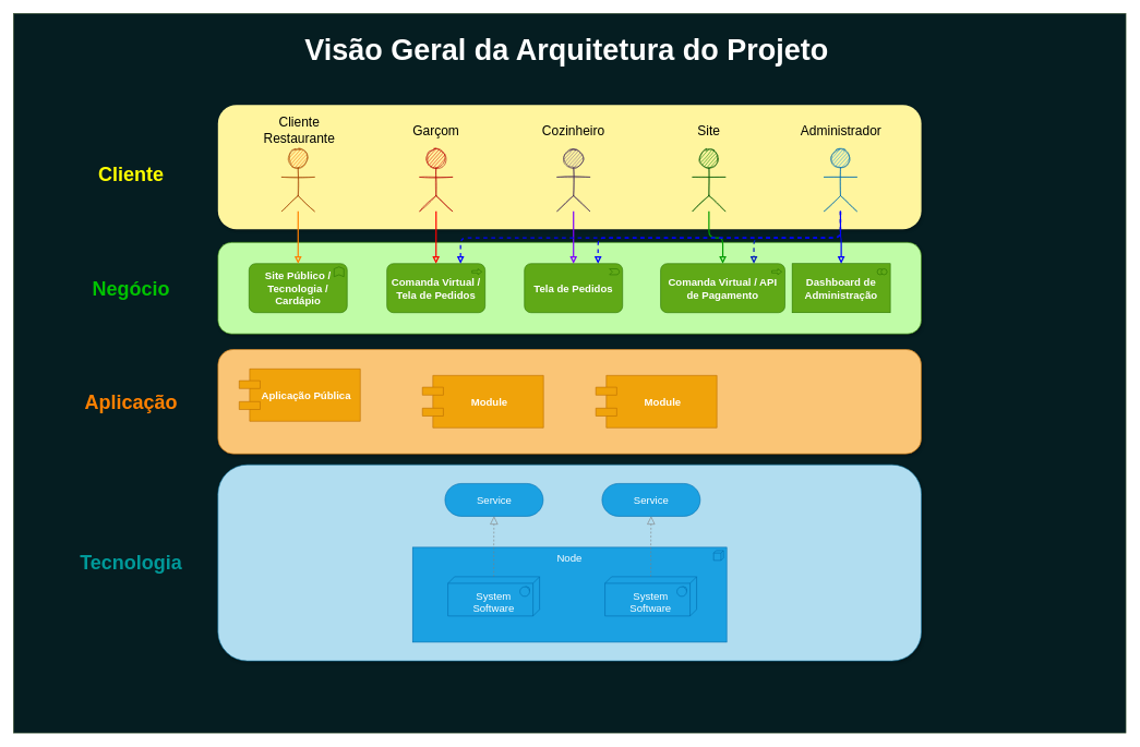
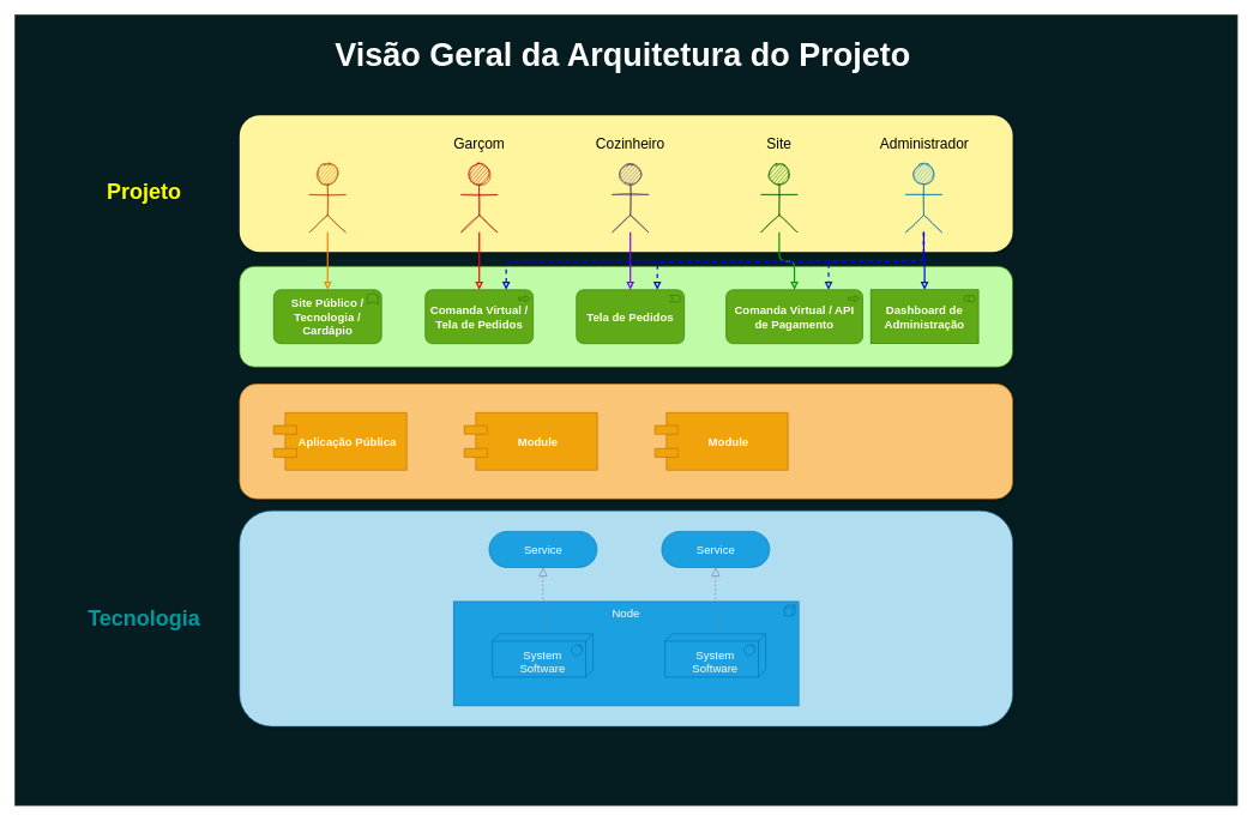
- <mxCell id="41" value="Cliente Restaurante" style="text;strokeColor=none;fillColor=none;align=center;verticalAlign=middle;whiteSpace=wrap;rounded=0;shadow=1;glass=0;labelBackgroundColor=none;comic=0;sketch=0;fontSize=20;spacing=0;spacingBottom=0;html=1;" vertex="1" parent="39"><mxGeometry width="153.75" height="60" as="geometry" /></mxCell>
- <mxCell id="26" value="&lt;div style=&quot;font-size: 30px;&quot;&gt;Cliente&lt;/div&gt;" style="text;html=1;strokeColor=none;fillColor=none;align=center;verticalAlign=middle;whiteSpace=wrap;fontSize=30;fontStyle=1;fontColor=#FFFF00;movable=0;resizable=0;rotatable=0;deletable=0;editable=0;connectable=0;" vertex="1" parent="1"><mxGeometry x="80" y="255" width="240" height="20" as="geometry" /></mxCell>
+ <mxCell id="26" value="&lt;div style=&quot;font-size: 30px;&quot;&gt;Projeto&lt;/div&gt;" style="text;html=1;strokeColor=none;fillColor=none;align=center;verticalAlign=middle;whiteSpace=wrap;fontSize=30;fontStyle=1;fontColor=#FFFF00;movable=0;resizable=0;rotatable=0;deletable=0;editable=0;connectable=0;" vertex="1" parent="1"><mxGeometry x="80" y="255" width="240" height="20" as="geometry" /></mxCell>
- <mxCell id="23" value="Negócio" style="text;html=1;strokeColor=none;fillColor=none;align=center;verticalAlign=middle;whiteSpace=wrap;fontSize=30;fontStyle=1;labelBackgroundColor=none;fontColor=#00C200;labelBorderColor=none;movable=0;resizable=0;rotatable=0;deletable=0;editable=0;connectable=0;" parent="1" vertex="1"><mxGeometry x="80" y="430" width="240" height="20" as="geometry" /></mxCell>
- <mxCell id="14" value="Aplicação Pública" style="shape=component;align=center;fillColor=#f0a30a;fontSize=16;strokeColor=#BD7000;fontColor=#ffffff;spacingLeft=20;fontStyle=1" parent="1" vertex="1"><mxGeometry x="365" y="563.5" width="185" height="80" as="geometry" /></mxCell>
+ <mxCell id="14" value="Aplicação Pública" style="shape=component;align=center;fillColor=#f0a30a;fontSize=16;strokeColor=#BD7000;fontColor=#ffffff;spacingLeft=20;fontStyle=1" parent="1" vertex="1"><mxGeometry x="380" y="573.5" width="185" height="80" as="geometry" /></mxCell>
- <mxCell id="22" value="Aplicação" style="text;html=1;strokeColor=none;fillColor=none;align=center;verticalAlign=middle;whiteSpace=wrap;fontSize=30;fontStyle=1;fontColor=#FF8000;movable=0;resizable=0;rotatable=0;deletable=0;editable=0;connectable=0;" parent="1" vertex="1"><mxGeometry x="80" y="603.5" width="240" height="20" as="geometry" /></mxCell>
